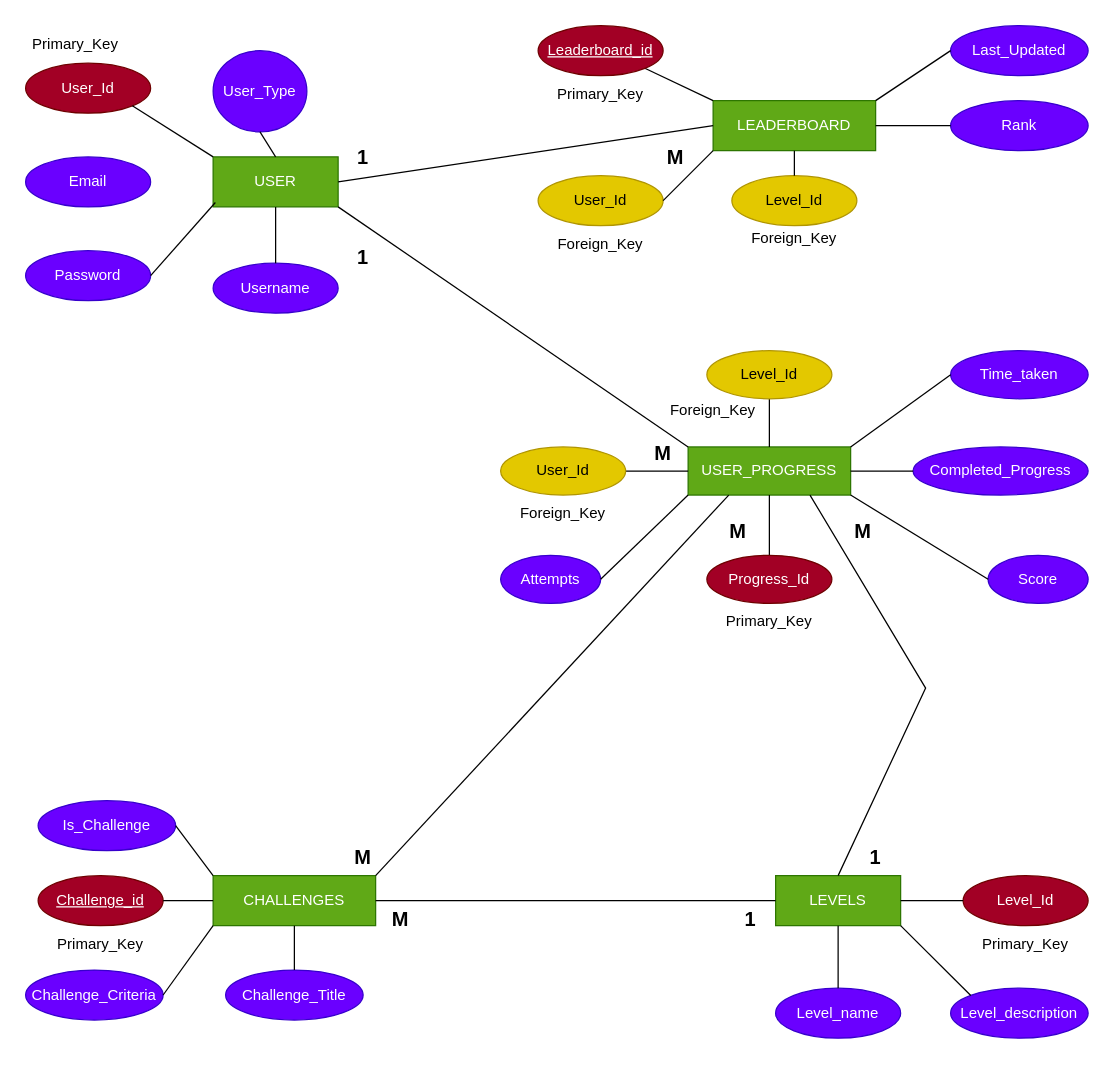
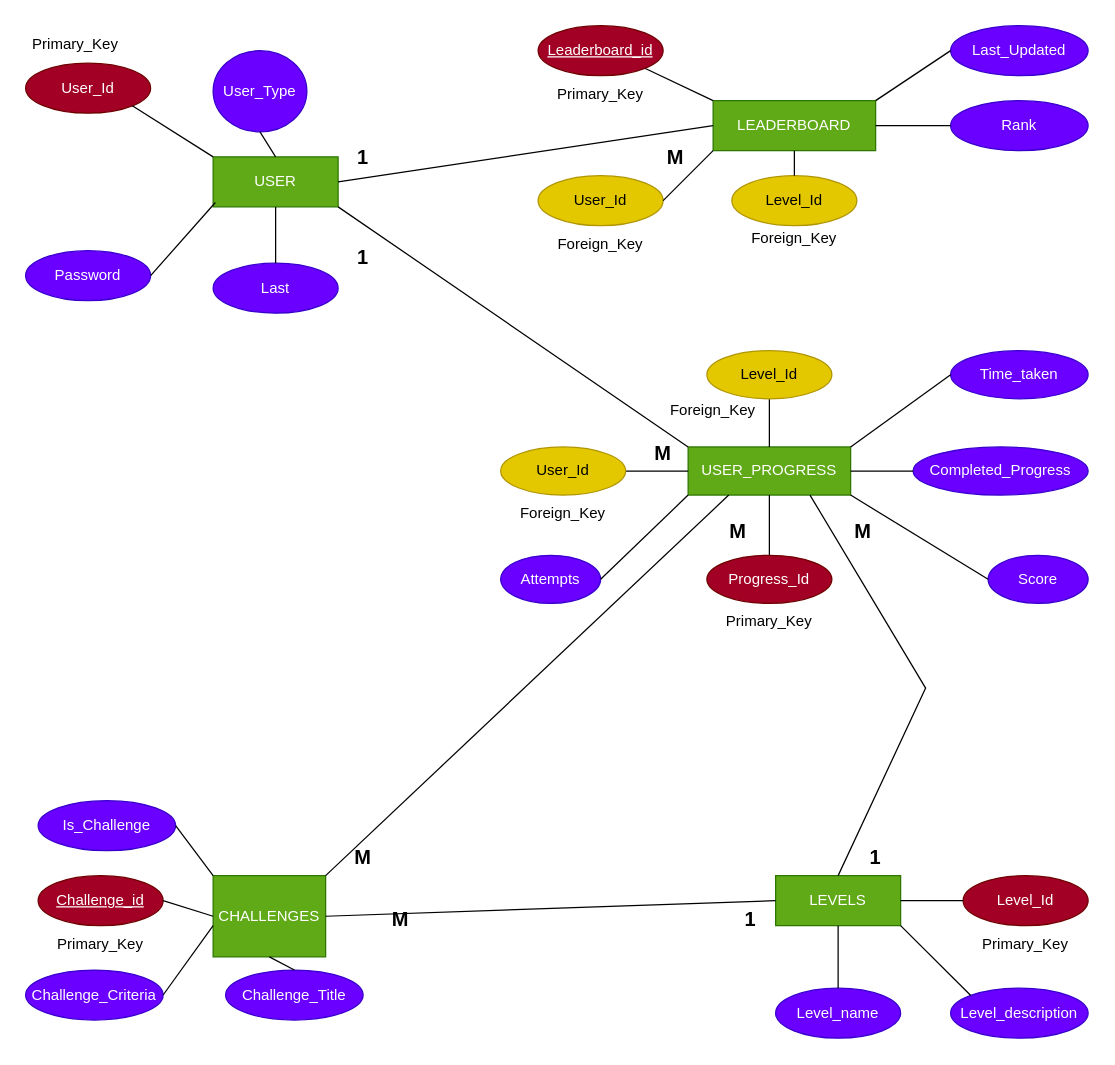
- <mxCell id="4" value="Email" style="ellipse;whiteSpace=wrap;html=1;align=center;fillColor=#6a00ff;fontColor=#ffffff;strokeColor=#3700CC;" parent="2" vertex="1"><mxGeometry y="105" width="100" height="40" as="geometry" /></mxCell>
- <mxCell id="8" value="Username" style="ellipse;whiteSpace=wrap;html=1;align=center;fillColor=#6a00ff;fontColor=#ffffff;strokeColor=#3700CC;" parent="2" vertex="1"><mxGeometry x="150" y="190" width="100" height="40" as="geometry" /></mxCell>
+ <mxCell id="8" value="Last" style="ellipse;whiteSpace=wrap;html=1;align=center;fillColor=#6a00ff;fontColor=#ffffff;strokeColor=#3700CC;" parent="2" vertex="1"><mxGeometry x="150" y="190" width="100" height="40" as="geometry" /></mxCell>
- <mxCell id="68" value="CHALLENGES" style="whiteSpace=wrap;html=1;align=center;fillColor=#60a917;fontColor=#ffffff;strokeColor=#2D7600;" vertex="1" parent="67"><mxGeometry x="150" y="60" width="130" height="40" as="geometry" /></mxCell>
+ <mxCell id="68" value="CHALLENGES" style="whiteSpace=wrap;html=1;align=center;fillColor=#60a917;fontColor=#ffffff;strokeColor=#2D7600;" vertex="1" parent="67"><mxGeometry x="150" y="60" width="90" height="65" as="geometry" /></mxCell>
